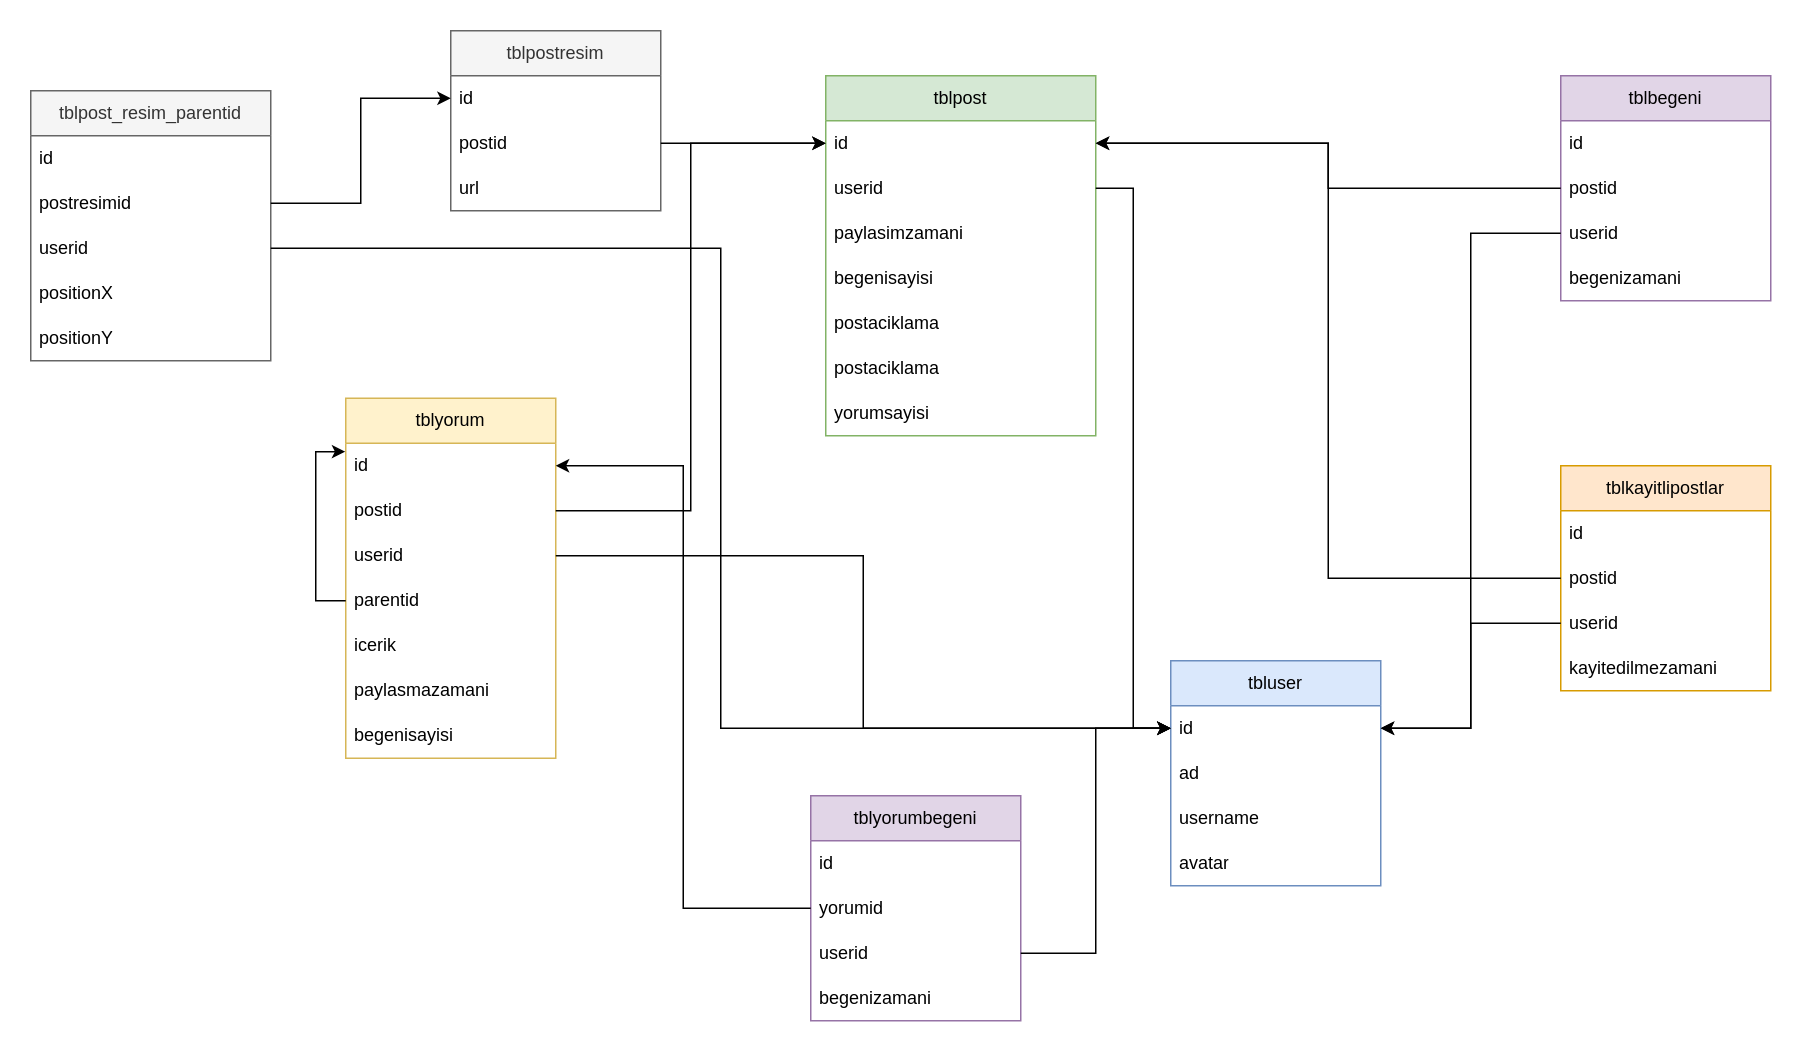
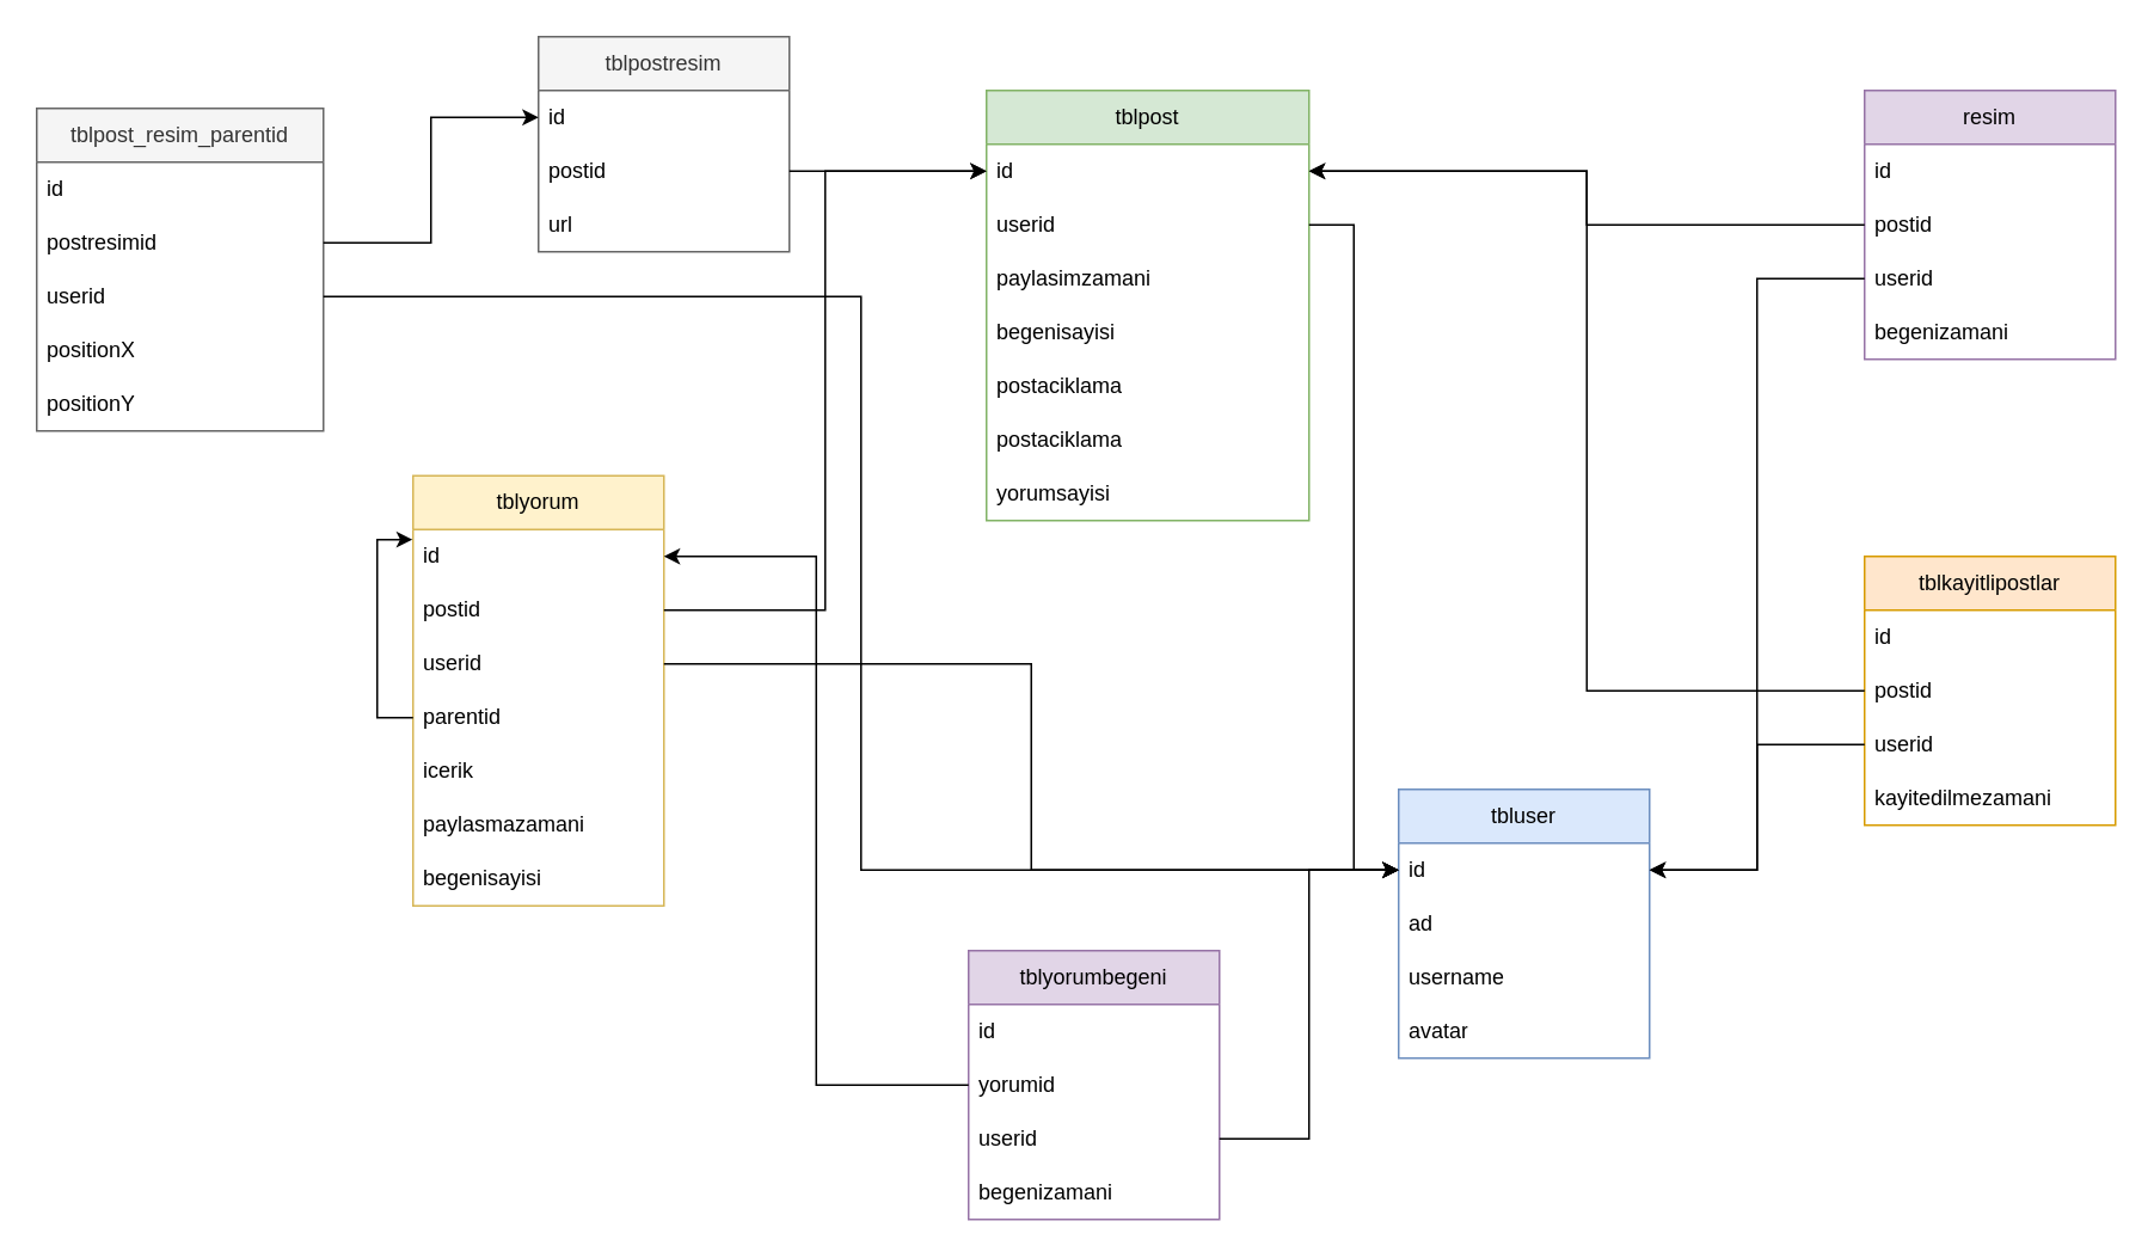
- <mxCell id="10" value="tblbegeni" style="swimlane;fontStyle=0;childLayout=stackLayout;horizontal=1;startSize=30;horizontalStack=0;resizeParent=1;resizeParentMax=0;resizeLast=0;collapsible=1;marginBottom=0;whiteSpace=wrap;html=1;fillColor=#e1d5e7;strokeColor=#9673a6;" vertex="1" parent="1"><mxGeometry x="1040" y="50" width="140" height="150" as="geometry" /></mxCell>
+ <mxCell id="10" value="resim" style="swimlane;fontStyle=0;childLayout=stackLayout;horizontal=1;startSize=30;horizontalStack=0;resizeParent=1;resizeParentMax=0;resizeLast=0;collapsible=1;marginBottom=0;whiteSpace=wrap;html=1;fillColor=#e1d5e7;strokeColor=#9673a6;" vertex="1" parent="1"><mxGeometry x="1040" y="50" width="140" height="150" as="geometry" /></mxCell>
